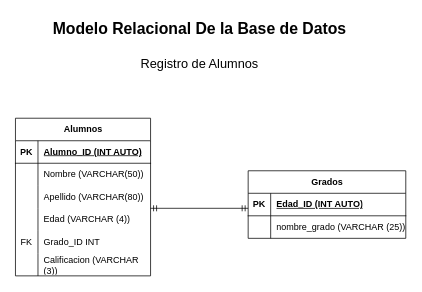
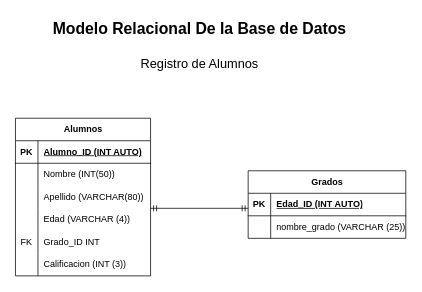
- <mxCell id="8" value="Nombre (VARCHAR(50))" style="shape=partialRectangle;connectable=0;fillColor=none;top=0;left=0;bottom=0;right=0;align=left;spacingLeft=6;overflow=hidden;whiteSpace=wrap;html=1;" vertex="1" parent="6"><mxGeometry x="30" width="150" height="30" as="geometry"><mxRectangle width="150" height="30" as="alternateBounds" /></mxGeometry></mxCell>
+ <mxCell id="8" value="Nombre (INT(50))" style="shape=partialRectangle;connectable=0;fillColor=none;top=0;left=0;bottom=0;right=0;align=left;spacingLeft=6;overflow=hidden;whiteSpace=wrap;html=1;" vertex="1" parent="6"><mxGeometry x="30" width="150" height="30" as="geometry"><mxRectangle width="150" height="30" as="alternateBounds" /></mxGeometry></mxCell>
- <mxCell id="20" value="Calificacion (VARCHAR (3))" style="shape=partialRectangle;connectable=0;fillColor=none;top=0;left=0;bottom=0;right=0;align=left;spacingLeft=6;overflow=hidden;whiteSpace=wrap;html=1;" vertex="1" parent="18"><mxGeometry x="30" width="150" height="30" as="geometry"><mxRectangle width="150" height="30" as="alternateBounds" /></mxGeometry></mxCell>
+ <mxCell id="20" value="Calificacion (INT (3))" style="shape=partialRectangle;connectable=0;fillColor=none;top=0;left=0;bottom=0;right=0;align=left;spacingLeft=6;overflow=hidden;whiteSpace=wrap;html=1;" vertex="1" parent="18"><mxGeometry x="30" width="150" height="30" as="geometry"><mxRectangle width="150" height="30" as="alternateBounds" /></mxGeometry></mxCell>
